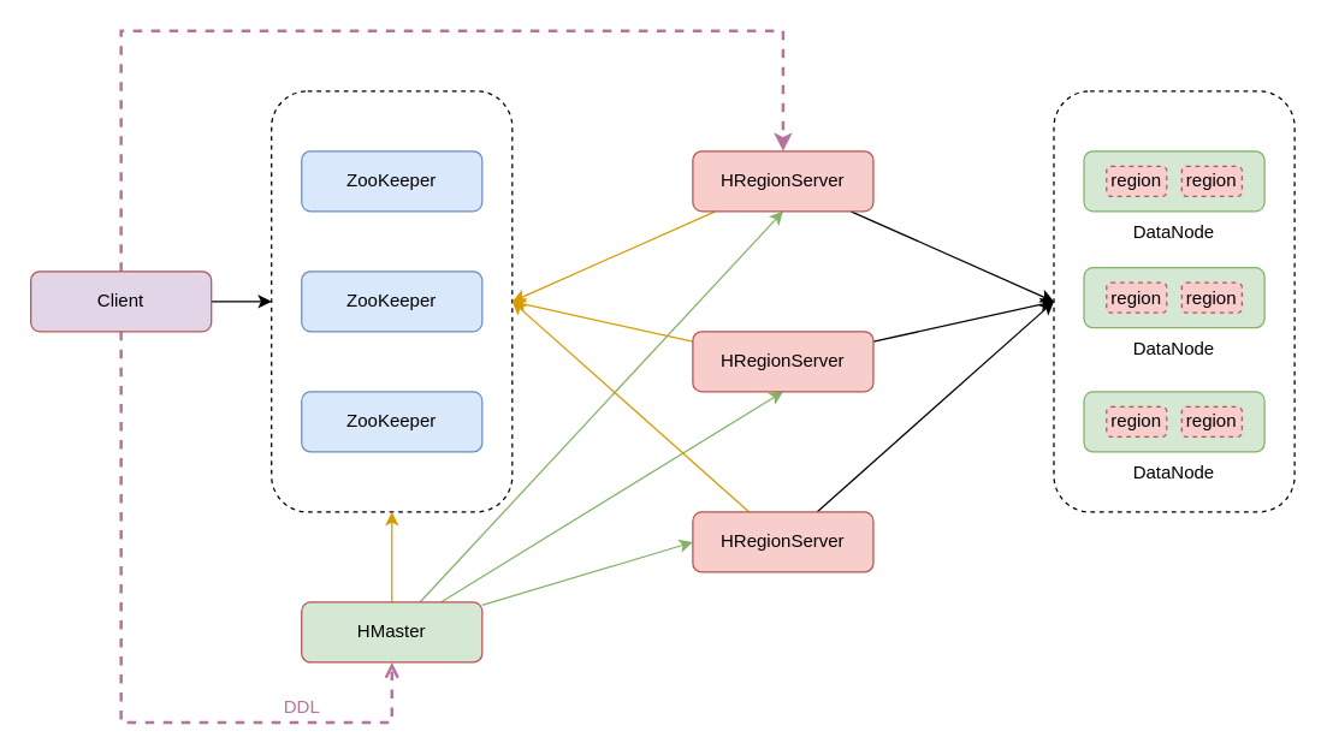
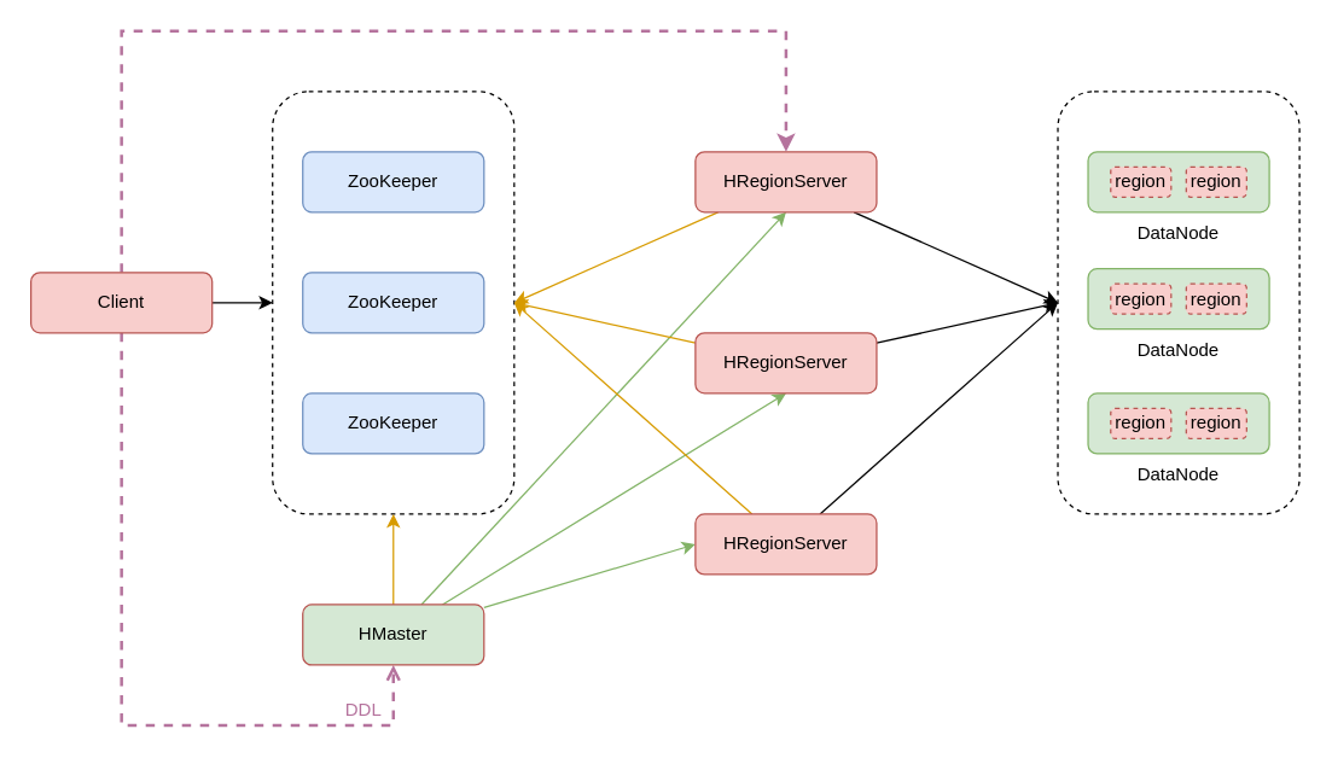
- <mxCell id="5" value="Client" style="rounded=1;whiteSpace=wrap;html=1;fillColor=#e1d5e7;strokeColor=#b85450;" vertex="1" parent="1"><mxGeometry x="20" y="180" width="120" height="40" as="geometry" /></mxCell>
+ <mxCell id="5" value="Client" style="rounded=1;whiteSpace=wrap;html=1;fillColor=#f8cecc;strokeColor=#b85450;" vertex="1" parent="1"><mxGeometry x="20" y="180" width="120" height="40" as="geometry" /></mxCell>
- <mxCell id="28" value="&lt;font color=&quot;#b5739d&quot;&gt;DDL&lt;/font&gt;" style="text;html=1;align=center;verticalAlign=middle;resizable=0;points=[];;autosize=1;" vertex="1" parent="1"><mxGeometry x="180" y="460" width="40" height="20" as="geometry" /></mxCell>
+ <mxCell id="28" value="&lt;font color=&quot;#b5739d&quot;&gt;DDL&lt;/font&gt;" style="text;html=1;align=center;verticalAlign=middle;resizable=0;points=[];;autosize=1;" vertex="1" parent="1"><mxGeometry x="220" y="460" width="40" height="20" as="geometry" /></mxCell>
